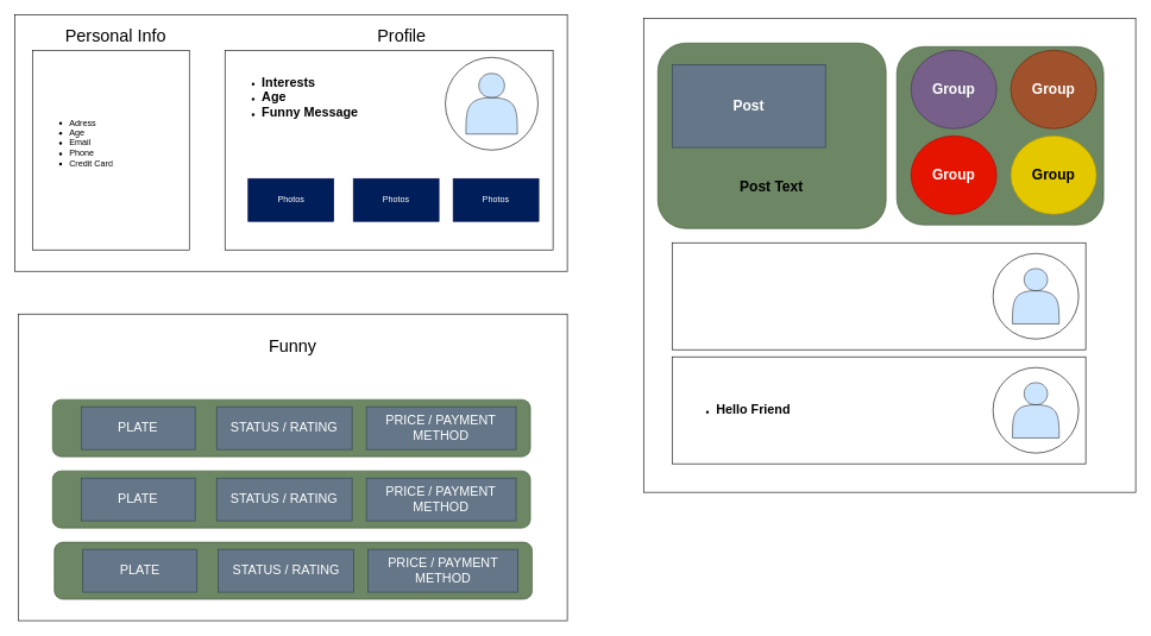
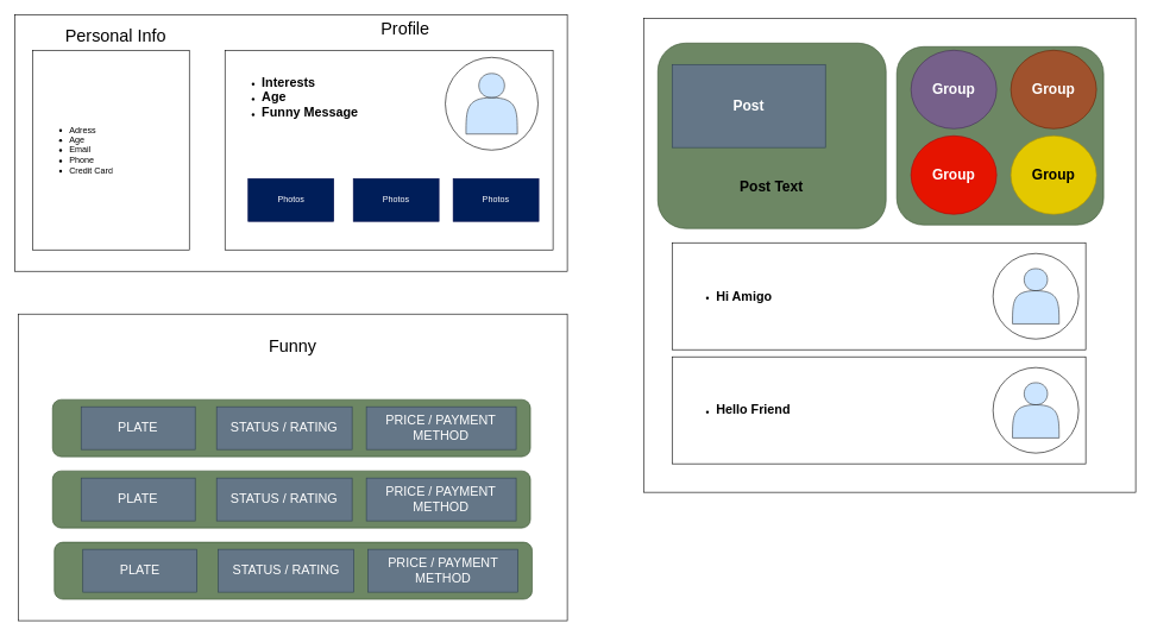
- <mxCell id="24" value="&lt;font style=&quot;font-size: 24px&quot;&gt;Profile&lt;/font&gt;" style="text;html=1;strokeColor=none;fillColor=none;align=center;verticalAlign=middle;whiteSpace=wrap;rounded=0;fontSize=18;" parent="1" vertex="1"><mxGeometry x="519.5" y="35" width="85.5" height="30" as="geometry" /></mxCell>
+ <mxCell id="24" value="&lt;font style=&quot;font-size: 24px&quot;&gt;Profile&lt;/font&gt;" style="text;html=1;strokeColor=none;fillColor=none;align=center;verticalAlign=middle;whiteSpace=wrap;rounded=0;fontSize=18;" parent="1" vertex="1"><mxGeometry x="524.5" y="25" width="85.5" height="30" as="geometry" /></mxCell>
- <mxCell id="4" value="&lt;ul&gt;&lt;li&gt;&lt;span&gt;Adress&lt;/span&gt;&lt;/li&gt;&lt;li&gt;&lt;span&gt;Age&lt;/span&gt;&lt;br&gt;&lt;/li&gt;&lt;li&gt;Email&lt;/li&gt;&lt;li&gt;Phone&lt;/li&gt;&lt;li&gt;Credit Card&lt;/li&gt;&lt;/ul&gt;" style="text;strokeColor=none;fillColor=none;html=1;whiteSpace=wrap;verticalAlign=middle;overflow=hidden;" parent="1" vertex="1"><mxGeometry x="55" y="80" width="200" height="240" as="geometry" /></mxCell>
+ <mxCell id="4" value="&lt;ul&gt;&lt;li&gt;&lt;span&gt;Adress&lt;/span&gt;&lt;/li&gt;&lt;li&gt;&lt;span&gt;Age&lt;/span&gt;&lt;br&gt;&lt;/li&gt;&lt;li&gt;Email&lt;/li&gt;&lt;li&gt;Phone&lt;/li&gt;&lt;li&gt;Credit Card&lt;/li&gt;&lt;/ul&gt;" style="text;strokeColor=none;fillColor=none;html=1;whiteSpace=wrap;verticalAlign=middle;overflow=hidden;" parent="1" vertex="1"><mxGeometry x="55" y="90" width="200" height="240" as="geometry" /></mxCell>
+ <mxCell id="54" value="&lt;ul&gt;&lt;li&gt;&lt;font style=&quot;font-size: 18px&quot;&gt;&lt;b&gt;Hi Amigo&lt;/b&gt;&lt;/font&gt;&lt;/li&gt;&lt;/ul&gt;" style="text;strokeColor=none;fillColor=none;html=1;whiteSpace=wrap;verticalAlign=middle;overflow=hidden;" vertex="1" parent="52"><mxGeometry x="19.999" y="41.25" width="353.043" height="67.5" as="geometry" /></mxCell>
